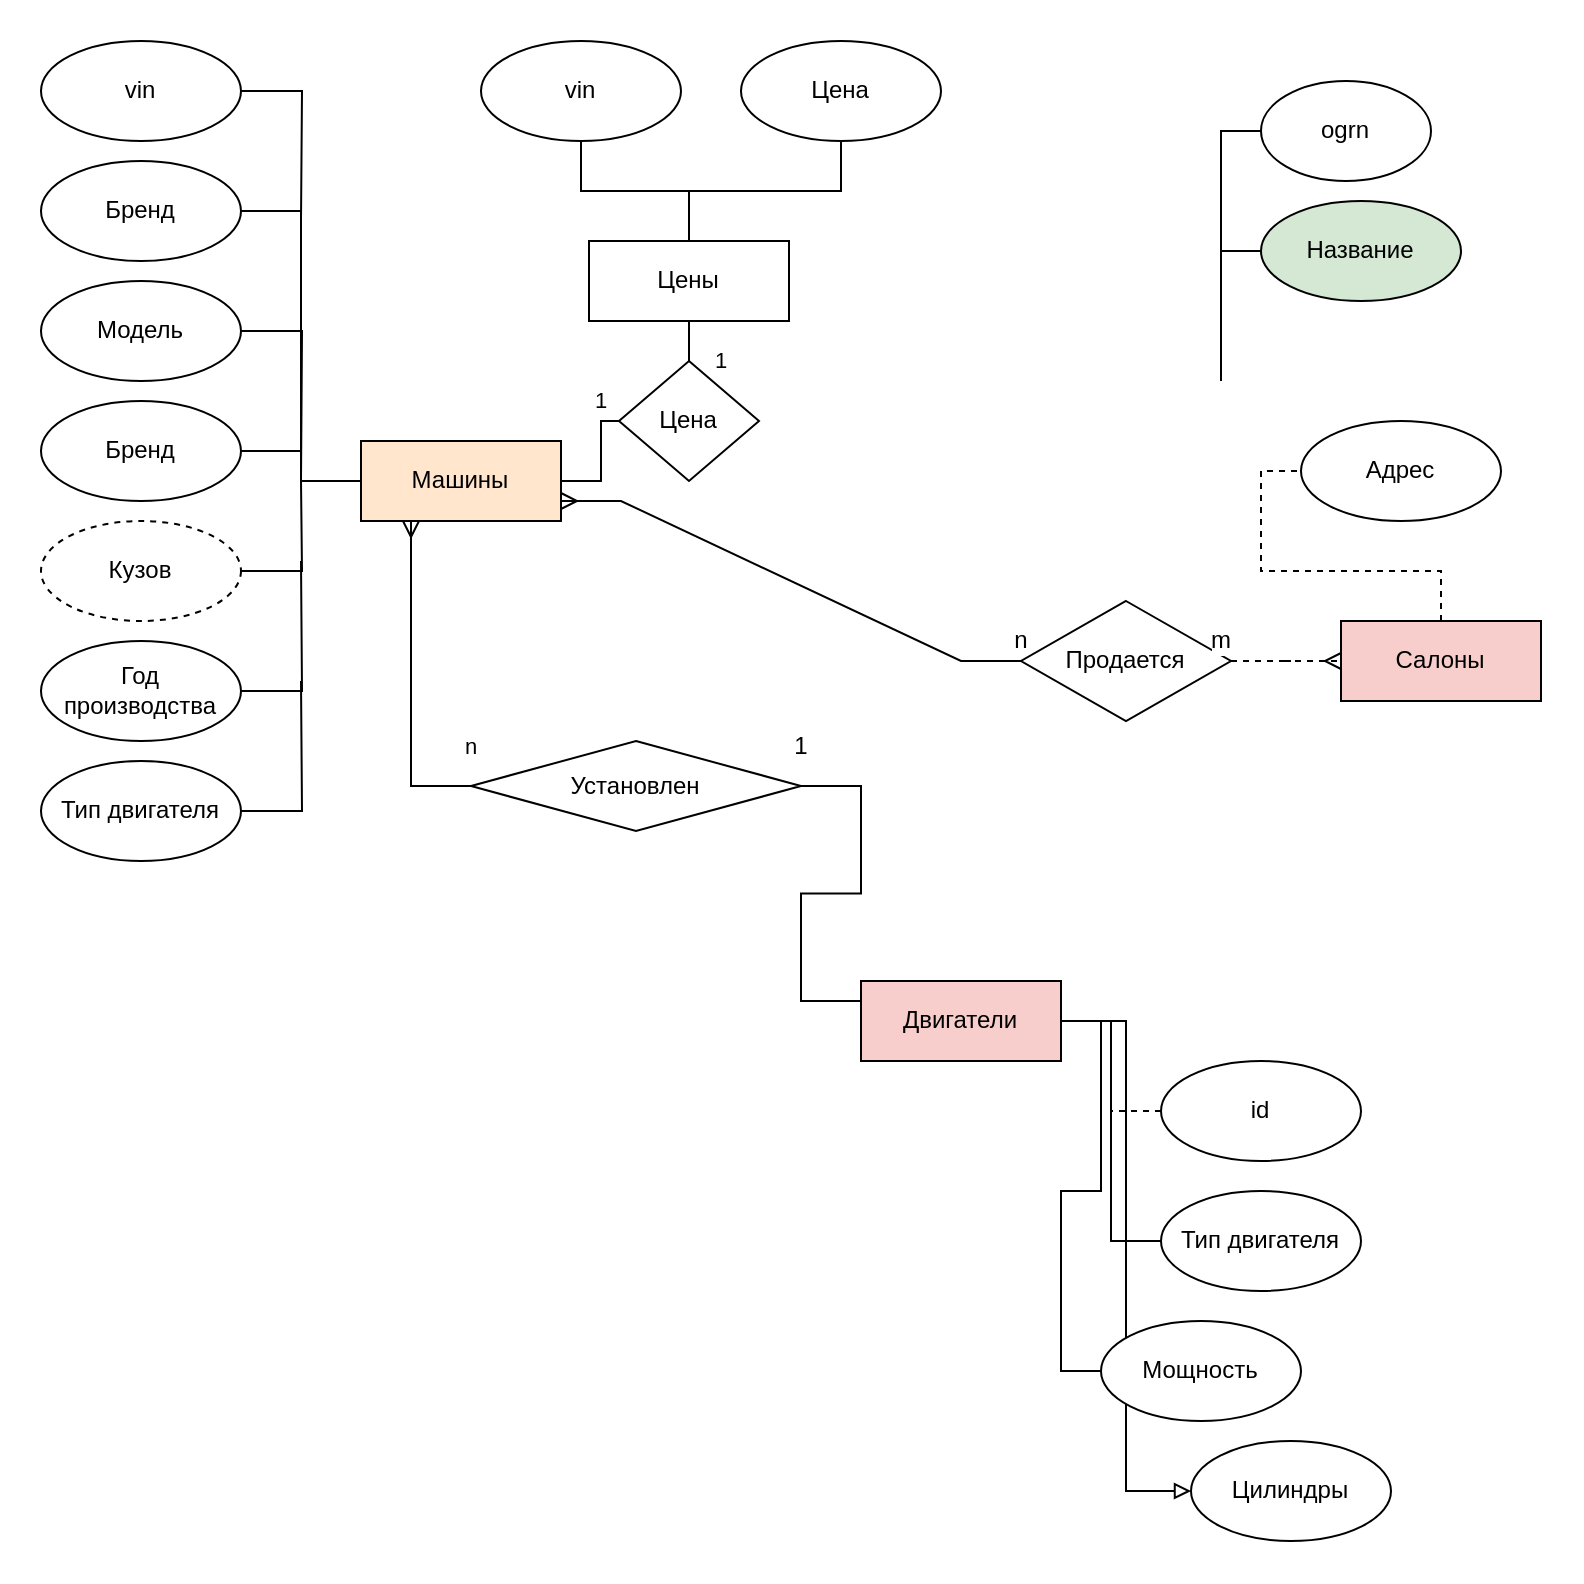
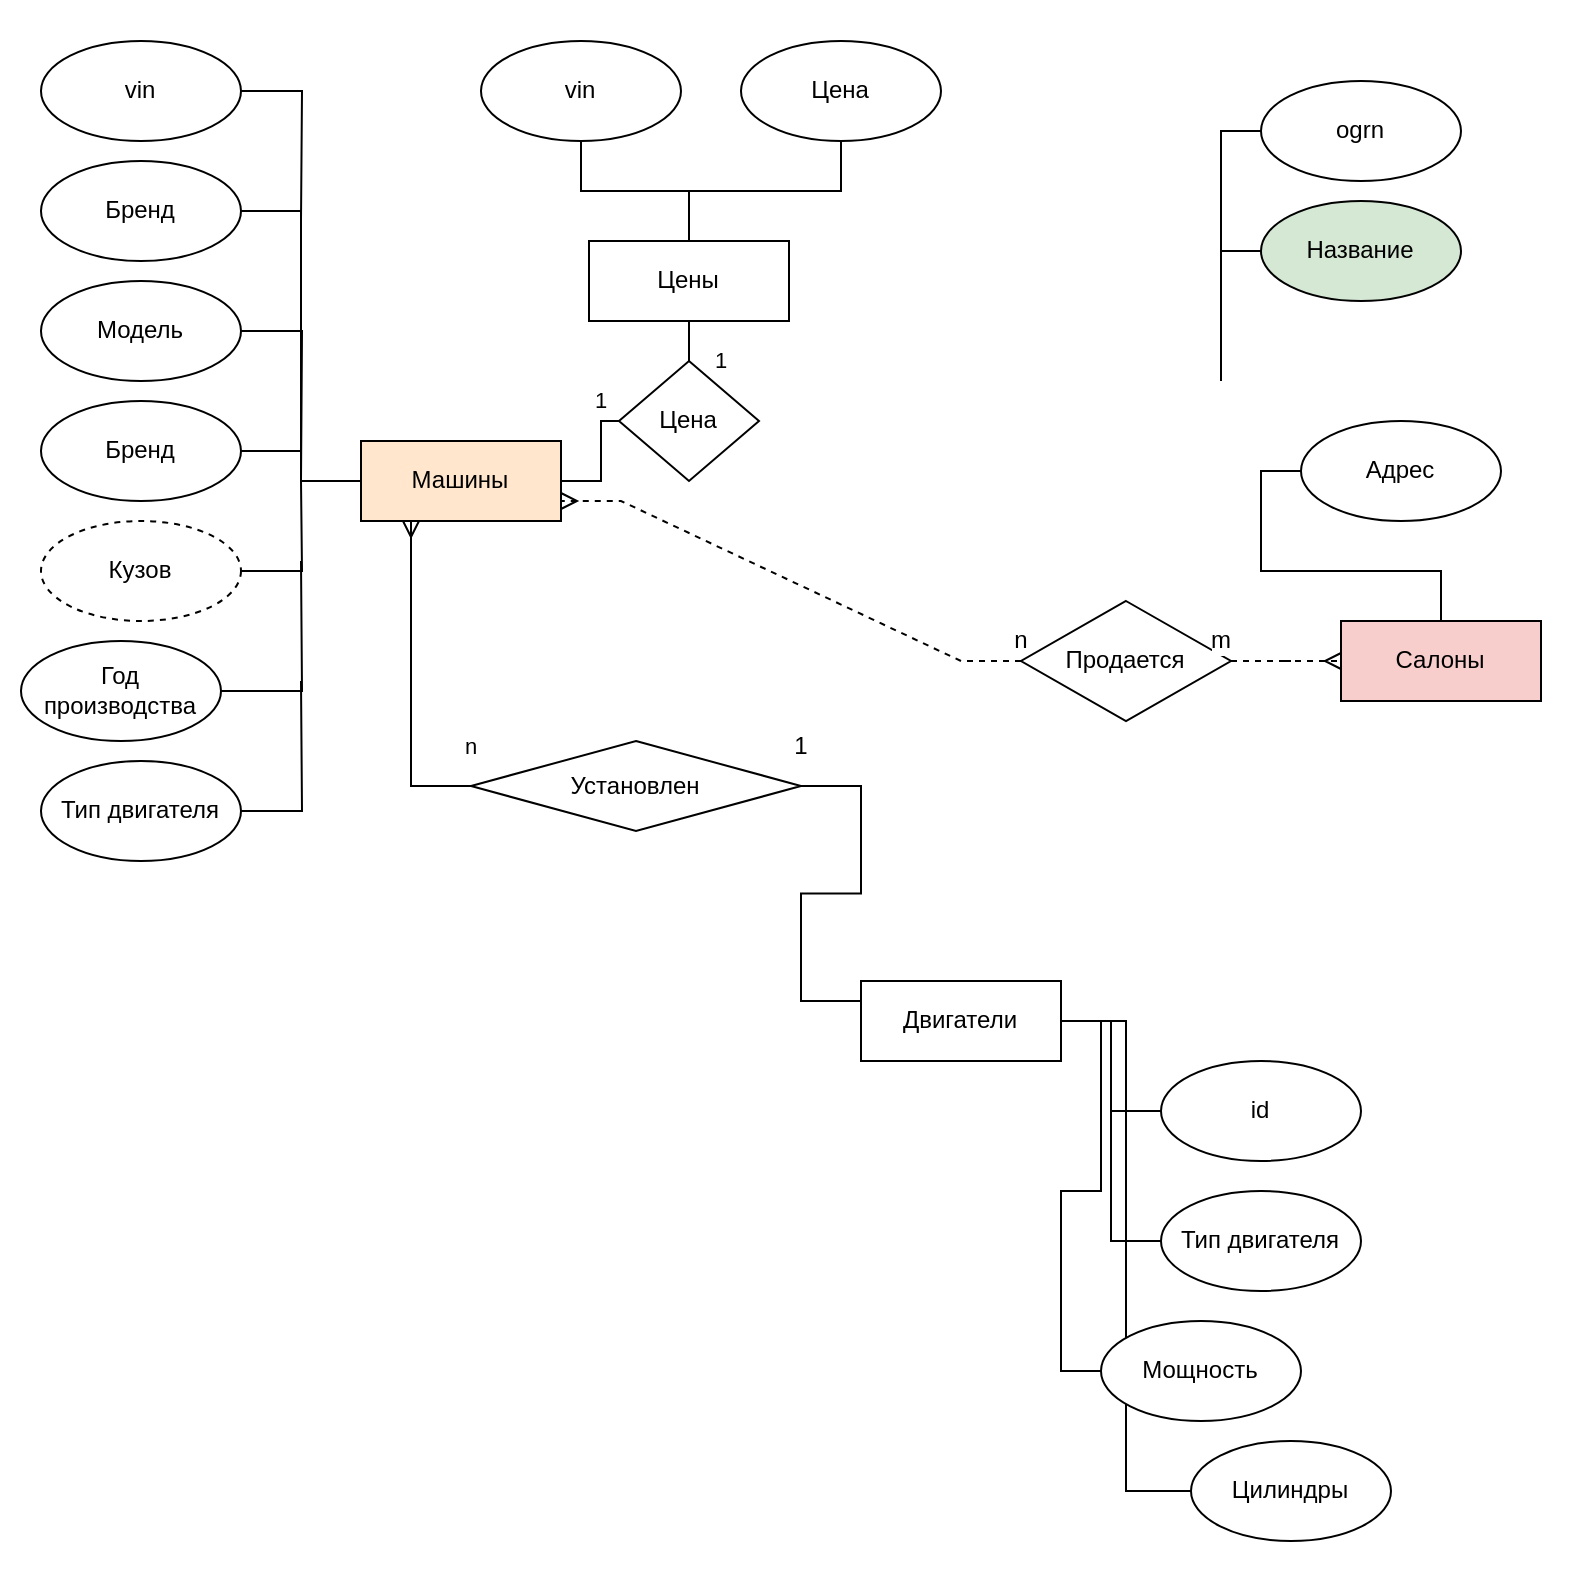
- <mxCell id="39" value="ogrn" style="ellipse;whiteSpace=wrap;html=1;" vertex="1" parent="1"><mxGeometry x="630" y="40" width="85" height="50" as="geometry" /></mxCell>
+ <mxCell id="39" value="ogrn" style="ellipse;whiteSpace=wrap;html=1;" vertex="1" parent="1"><mxGeometry x="630" y="40" width="100" height="50" as="geometry" /></mxCell>
- <mxCell id="36" style="edgeStyle=orthogonalEdgeStyle;rounded=0;orthogonalLoop=1;jettySize=auto;html=1;exitX=0.5;exitY=0;exitDx=0;exitDy=0;entryX=0;entryY=0.5;entryDx=0;entryDy=0;endArrow=none;endFill=0;dashed=1;" edge="1" parent="1" source="37" target="42"><mxGeometry relative="1" as="geometry" /></mxCell>
+ <mxCell id="36" style="edgeStyle=orthogonalEdgeStyle;rounded=0;orthogonalLoop=1;jettySize=auto;html=1;exitX=0.5;exitY=0;exitDx=0;exitDy=0;entryX=0;entryY=0.5;entryDx=0;entryDy=0;endArrow=none;endFill=0;" edge="1" parent="1" source="37" target="42"><mxGeometry relative="1" as="geometry" /></mxCell>
- <mxCell id="45" value="n" style="edgeStyle=entityRelationEdgeStyle;fontSize=12;html=1;endArrow=ERmany;rounded=0;entryX=1;entryY=0.75;entryDx=0;entryDy=0;exitX=0;exitY=0.5;exitDx=0;exitDy=0;" edge="1" parent="1" source="43" target="3"><mxGeometry x="-1" y="-10" width="100" height="100" relative="1" as="geometry"><mxPoint x="415" y="580" as="sourcePoint" /><mxPoint x="340" y="320" as="targetPoint" /><Array as="points"><mxPoint x="375" y="370" /></Array><mxPoint as="offset" /></mxGeometry></mxCell>
+ <mxCell id="45" value="n" style="edgeStyle=entityRelationEdgeStyle;fontSize=12;html=1;endArrow=ERmany;rounded=0;entryX=1;entryY=0.75;entryDx=0;entryDy=0;exitX=0;exitY=0.5;exitDx=0;exitDy=0;dashed=1;" edge="1" parent="1" source="43" target="3"><mxGeometry x="-1" y="-10" width="100" height="100" relative="1" as="geometry"><mxPoint x="415" y="580" as="sourcePoint" /><mxPoint x="340" y="320" as="targetPoint" /><Array as="points"><mxPoint x="375" y="370" /></Array><mxPoint as="offset" /></mxGeometry></mxCell>
- <mxCell id="13" value="Год производства" style="ellipse;whiteSpace=wrap;html=1;" vertex="1" parent="1"><mxGeometry x="20" y="320" width="100" height="50" as="geometry" /></mxCell>
+ <mxCell id="13" value="Год производства" style="ellipse;whiteSpace=wrap;html=1;" vertex="1" parent="1"><mxGeometry x="10" y="320" width="100" height="50" as="geometry" /></mxCell>
- <mxCell id="28" value="Двигатели" style="rounded=0;whiteSpace=wrap;html=1;fillColor=#f8cecc;" vertex="1" parent="1"><mxGeometry x="430" y="490" width="100" height="40" as="geometry" /></mxCell>
+ <mxCell id="28" value="Двигатели" style="rounded=0;whiteSpace=wrap;html=1;" vertex="1" parent="1"><mxGeometry x="430" y="490" width="100" height="40" as="geometry" /></mxCell>
- <mxCell id="29" style="edgeStyle=orthogonalEdgeStyle;rounded=0;orthogonalLoop=1;jettySize=auto;html=1;exitX=0;exitY=0.5;exitDx=0;exitDy=0;entryX=1;entryY=0.5;entryDx=0;entryDy=0;endArrow=none;endFill=0;dashed=1;" edge="1" parent="1" source="30" target="28"><mxGeometry relative="1" as="geometry" /></mxCell>
+ <mxCell id="29" style="edgeStyle=orthogonalEdgeStyle;rounded=0;orthogonalLoop=1;jettySize=auto;html=1;exitX=0;exitY=0.5;exitDx=0;exitDy=0;entryX=1;entryY=0.5;entryDx=0;entryDy=0;endArrow=none;endFill=0;" edge="1" parent="1" source="30" target="28"><mxGeometry relative="1" as="geometry" /></mxCell>
- <mxCell id="27" style="edgeStyle=orthogonalEdgeStyle;rounded=0;orthogonalLoop=1;jettySize=auto;html=1;exitX=1;exitY=0.5;exitDx=0;exitDy=0;entryX=0;entryY=0.5;entryDx=0;entryDy=0;endArrow=block;endFill=0;" edge="1" parent="1" source="28" target="33"><mxGeometry relative="1" as="geometry" /></mxCell>
+ <mxCell id="27" style="edgeStyle=orthogonalEdgeStyle;rounded=0;orthogonalLoop=1;jettySize=auto;html=1;exitX=1;exitY=0.5;exitDx=0;exitDy=0;entryX=0;entryY=0.5;entryDx=0;entryDy=0;endArrow=none;endFill=0;" edge="1" parent="1" source="28" target="33"><mxGeometry relative="1" as="geometry" /></mxCell>
